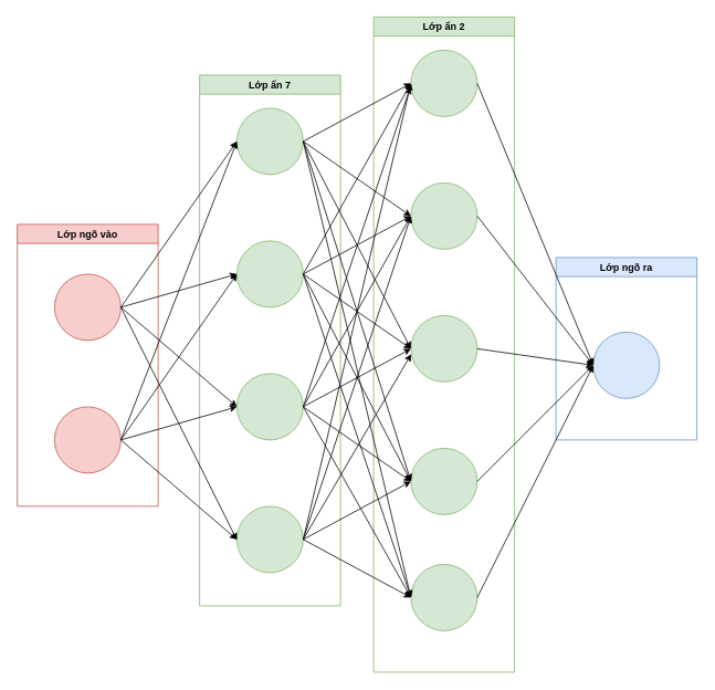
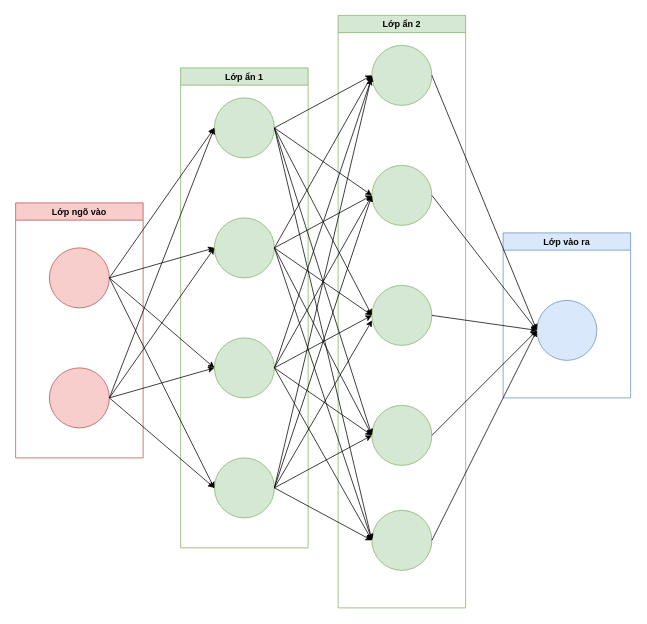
- <mxCell id="15" value="Lớp ẩn 7" style="swimlane;whiteSpace=wrap;html=1;fillColor=#d5e8d4;strokeColor=#82b366;" vertex="1" parent="1"><mxGeometry x="240" y="90" width="170" height="640" as="geometry" /></mxCell>
+ <mxCell id="15" value="Lớp ẩn 1" style="swimlane;whiteSpace=wrap;html=1;fillColor=#d5e8d4;strokeColor=#82b366;" vertex="1" parent="1"><mxGeometry x="240" y="90" width="170" height="640" as="geometry" /></mxCell>
- <mxCell id="17" value="Lớp ngõ ra" style="swimlane;whiteSpace=wrap;html=1;startSize=23;fillColor=#dae8fc;strokeColor=#6c8ebf;" vertex="1" parent="1"><mxGeometry x="670" y="310" width="170" height="220" as="geometry" /></mxCell>
+ <mxCell id="17" value="Lớp vào ra" style="swimlane;whiteSpace=wrap;html=1;startSize=23;fillColor=#dae8fc;strokeColor=#6c8ebf;" vertex="1" parent="1"><mxGeometry x="670" y="310" width="170" height="220" as="geometry" /></mxCell>
